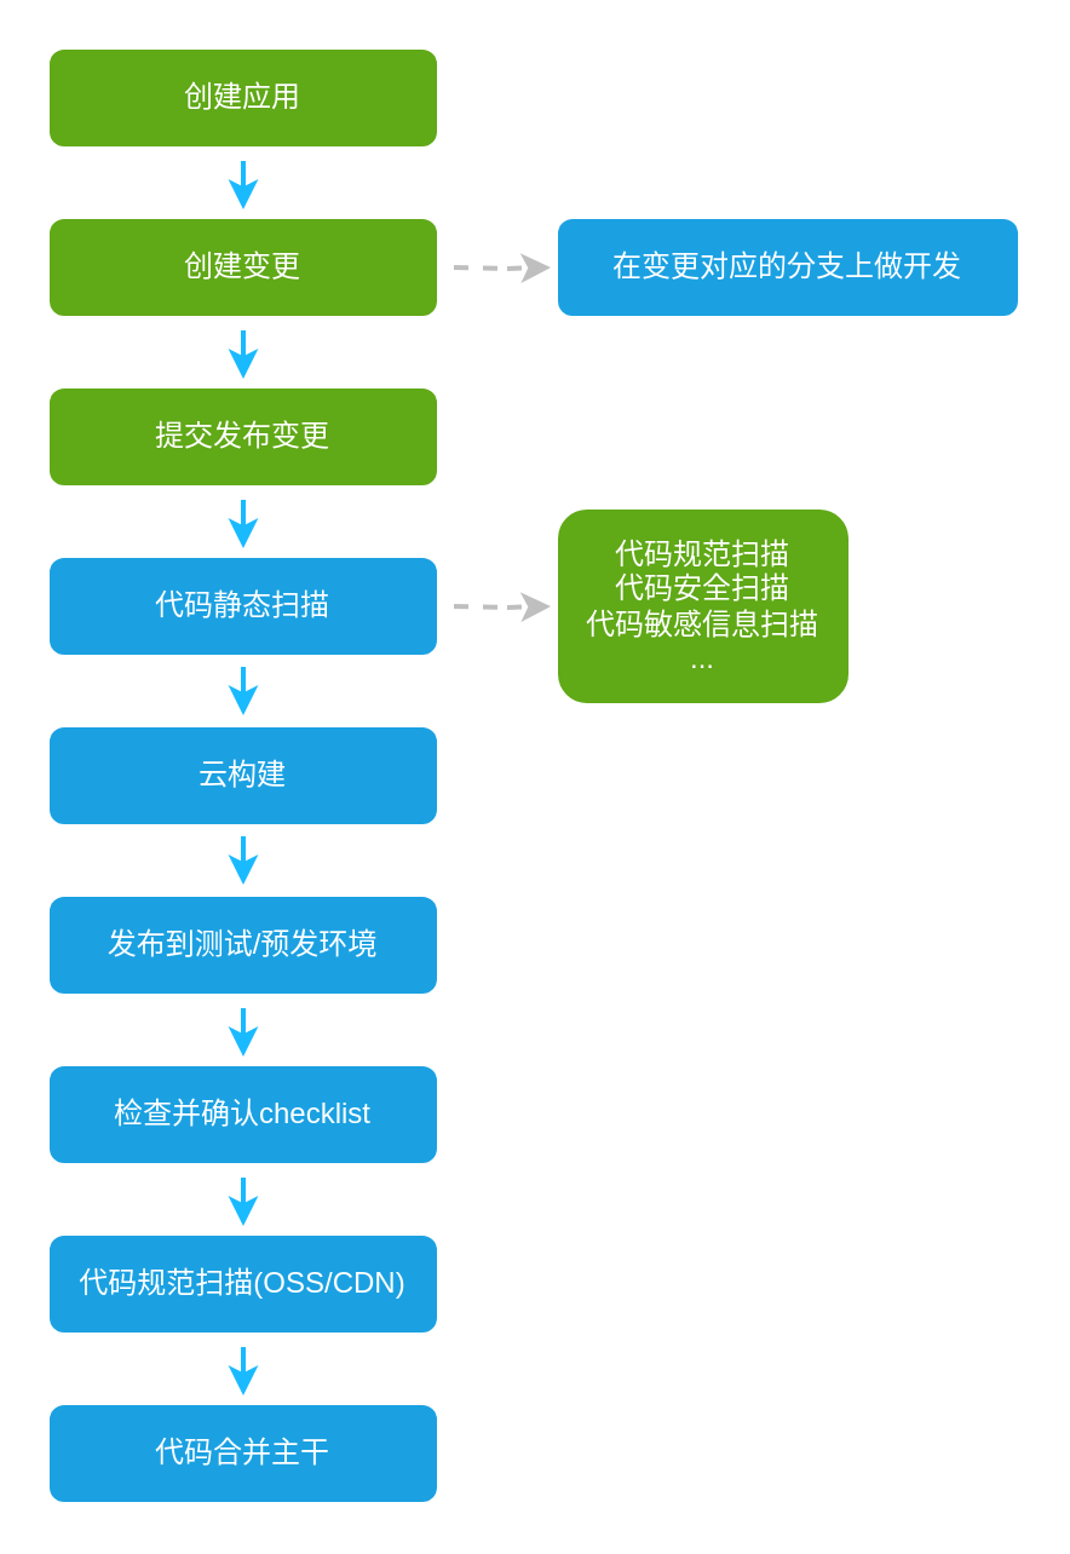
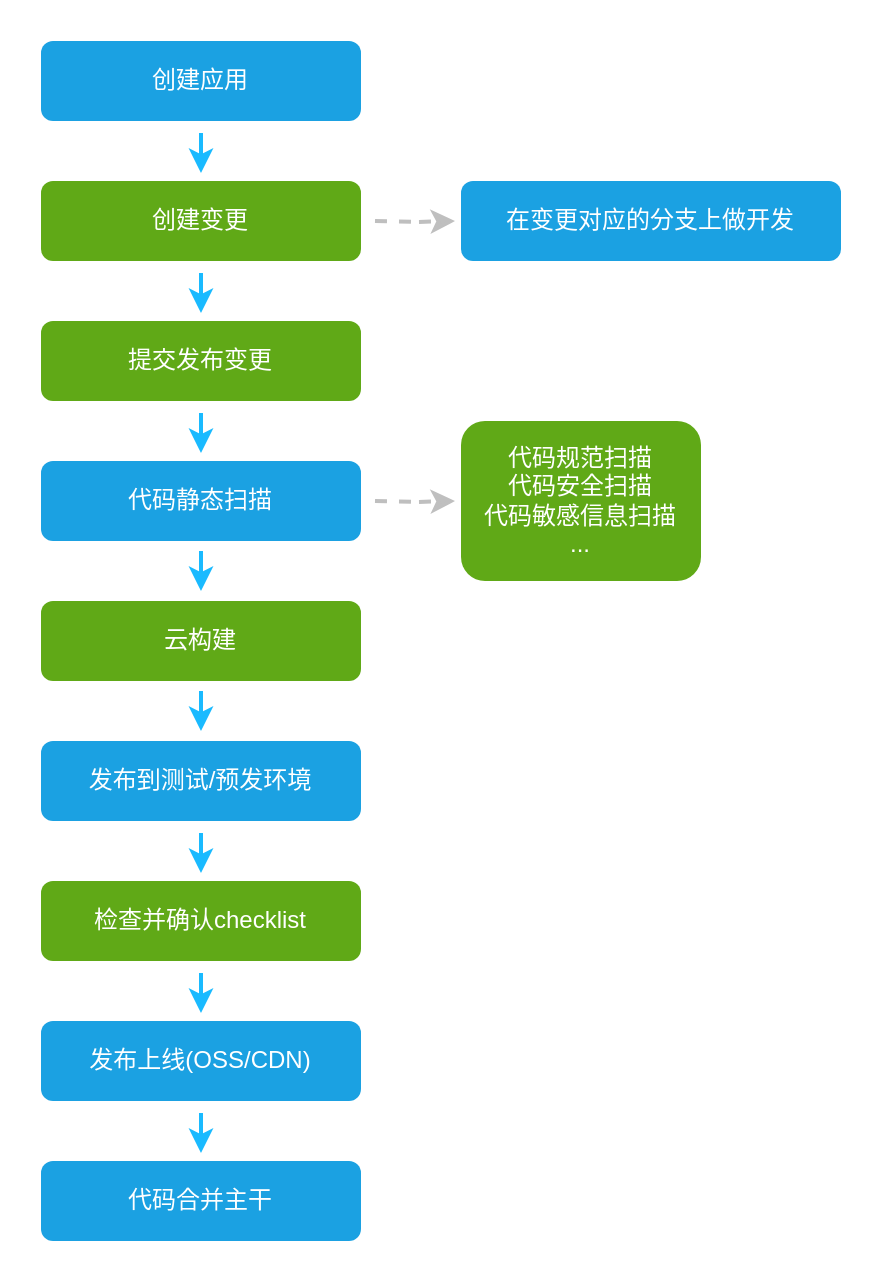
- <mxCell id="3" value="创建应用" style="rounded=1;whiteSpace=wrap;html=1;fillColor=#60a917;fontColor=#ffffff;strokeColor=none;" vertex="1" parent="1"><mxGeometry x="20" y="20" width="160" height="40" as="geometry" /></mxCell>
+ <mxCell id="3" value="创建应用" style="rounded=1;whiteSpace=wrap;html=1;fillColor=#1ba1e2;fontColor=#ffffff;strokeColor=none;" vertex="1" parent="1"><mxGeometry x="20" y="20" width="160" height="40" as="geometry" /></mxCell>
- <mxCell id="12" value="云构建" style="rounded=1;whiteSpace=wrap;html=1;fontColor=#ffffff;strokeColor=none;fillColor=#1ba1e2;" vertex="1" parent="1"><mxGeometry x="20" y="300" width="160" height="40" as="geometry" /></mxCell>
+ <mxCell id="12" value="云构建" style="rounded=1;whiteSpace=wrap;html=1;fontColor=#ffffff;strokeColor=none;fillColor=#60a917;" vertex="1" parent="1"><mxGeometry x="20" y="300" width="160" height="40" as="geometry" /></mxCell>
- <mxCell id="16" value="检查并确认checklist" style="rounded=1;whiteSpace=wrap;html=1;fontColor=#ffffff;strokeColor=none;fillColor=#1ba1e2;" vertex="1" parent="1"><mxGeometry x="20" y="440" width="160" height="40" as="geometry" /></mxCell>
+ <mxCell id="16" value="检查并确认checklist" style="rounded=1;whiteSpace=wrap;html=1;fontColor=#ffffff;strokeColor=none;fillColor=#60a917;" vertex="1" parent="1"><mxGeometry x="20" y="440" width="160" height="40" as="geometry" /></mxCell>
- <mxCell id="18" value="代码规范扫描(OSS/CDN)" style="rounded=1;whiteSpace=wrap;html=1;fontColor=#ffffff;strokeColor=none;fillColor=#1ba1e2;" vertex="1" parent="1"><mxGeometry x="20" y="510" width="160" height="40" as="geometry" /></mxCell>
+ <mxCell id="18" value="发布上线(OSS/CDN)" style="rounded=1;whiteSpace=wrap;html=1;fontColor=#ffffff;strokeColor=none;fillColor=#1ba1e2;" vertex="1" parent="1"><mxGeometry x="20" y="510" width="160" height="40" as="geometry" /></mxCell>
